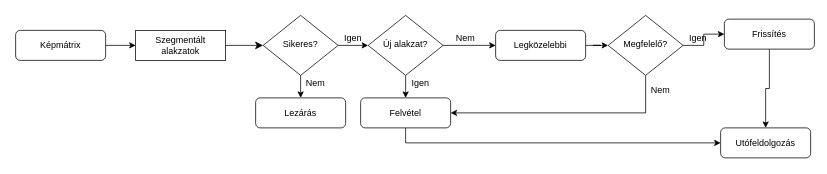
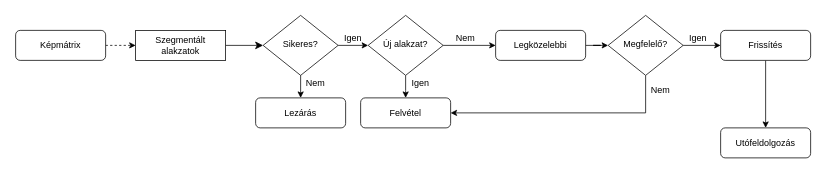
- <mxCell id="27" value="Frissítés" style="rounded=1;whiteSpace=wrap;html=1;fontSize=12;glass=0;strokeWidth=1;shadow=0;" vertex="1" parent="1"><mxGeometry x="965" y="25" width="120" height="40" as="geometry" /></mxCell>
+ <mxCell id="27" value="Frissítés" style="rounded=1;whiteSpace=wrap;html=1;fontSize=12;glass=0;strokeWidth=1;shadow=0;" vertex="1" parent="1"><mxGeometry x="960" y="40" width="120" height="40" as="geometry" /></mxCell>
- <mxCell id="5" value="" style="edgeStyle=orthogonalEdgeStyle;rounded=0;orthogonalLoop=1;jettySize=auto;html=1;" parent="1" source="6" target="3" edge="1"><mxGeometry relative="1" as="geometry" /></mxCell>
+ <mxCell id="5" value="" style="edgeStyle=orthogonalEdgeStyle;rounded=0;orthogonalLoop=1;jettySize=auto;html=1;dashed=1;" parent="1" source="6" target="3" edge="1"><mxGeometry relative="1" as="geometry" /></mxCell>
- <mxCell id="15" style="edgeStyle=orthogonalEdgeStyle;rounded=0;orthogonalLoop=1;jettySize=auto;html=1;entryX=0;entryY=0.5;entryDx=0;entryDy=0;" edge="1" parent="1" source="16" target="28"><mxGeometry relative="1" as="geometry"><Array as="points"><mxPoint x="540" y="190" /></Array></mxGeometry></mxCell>
